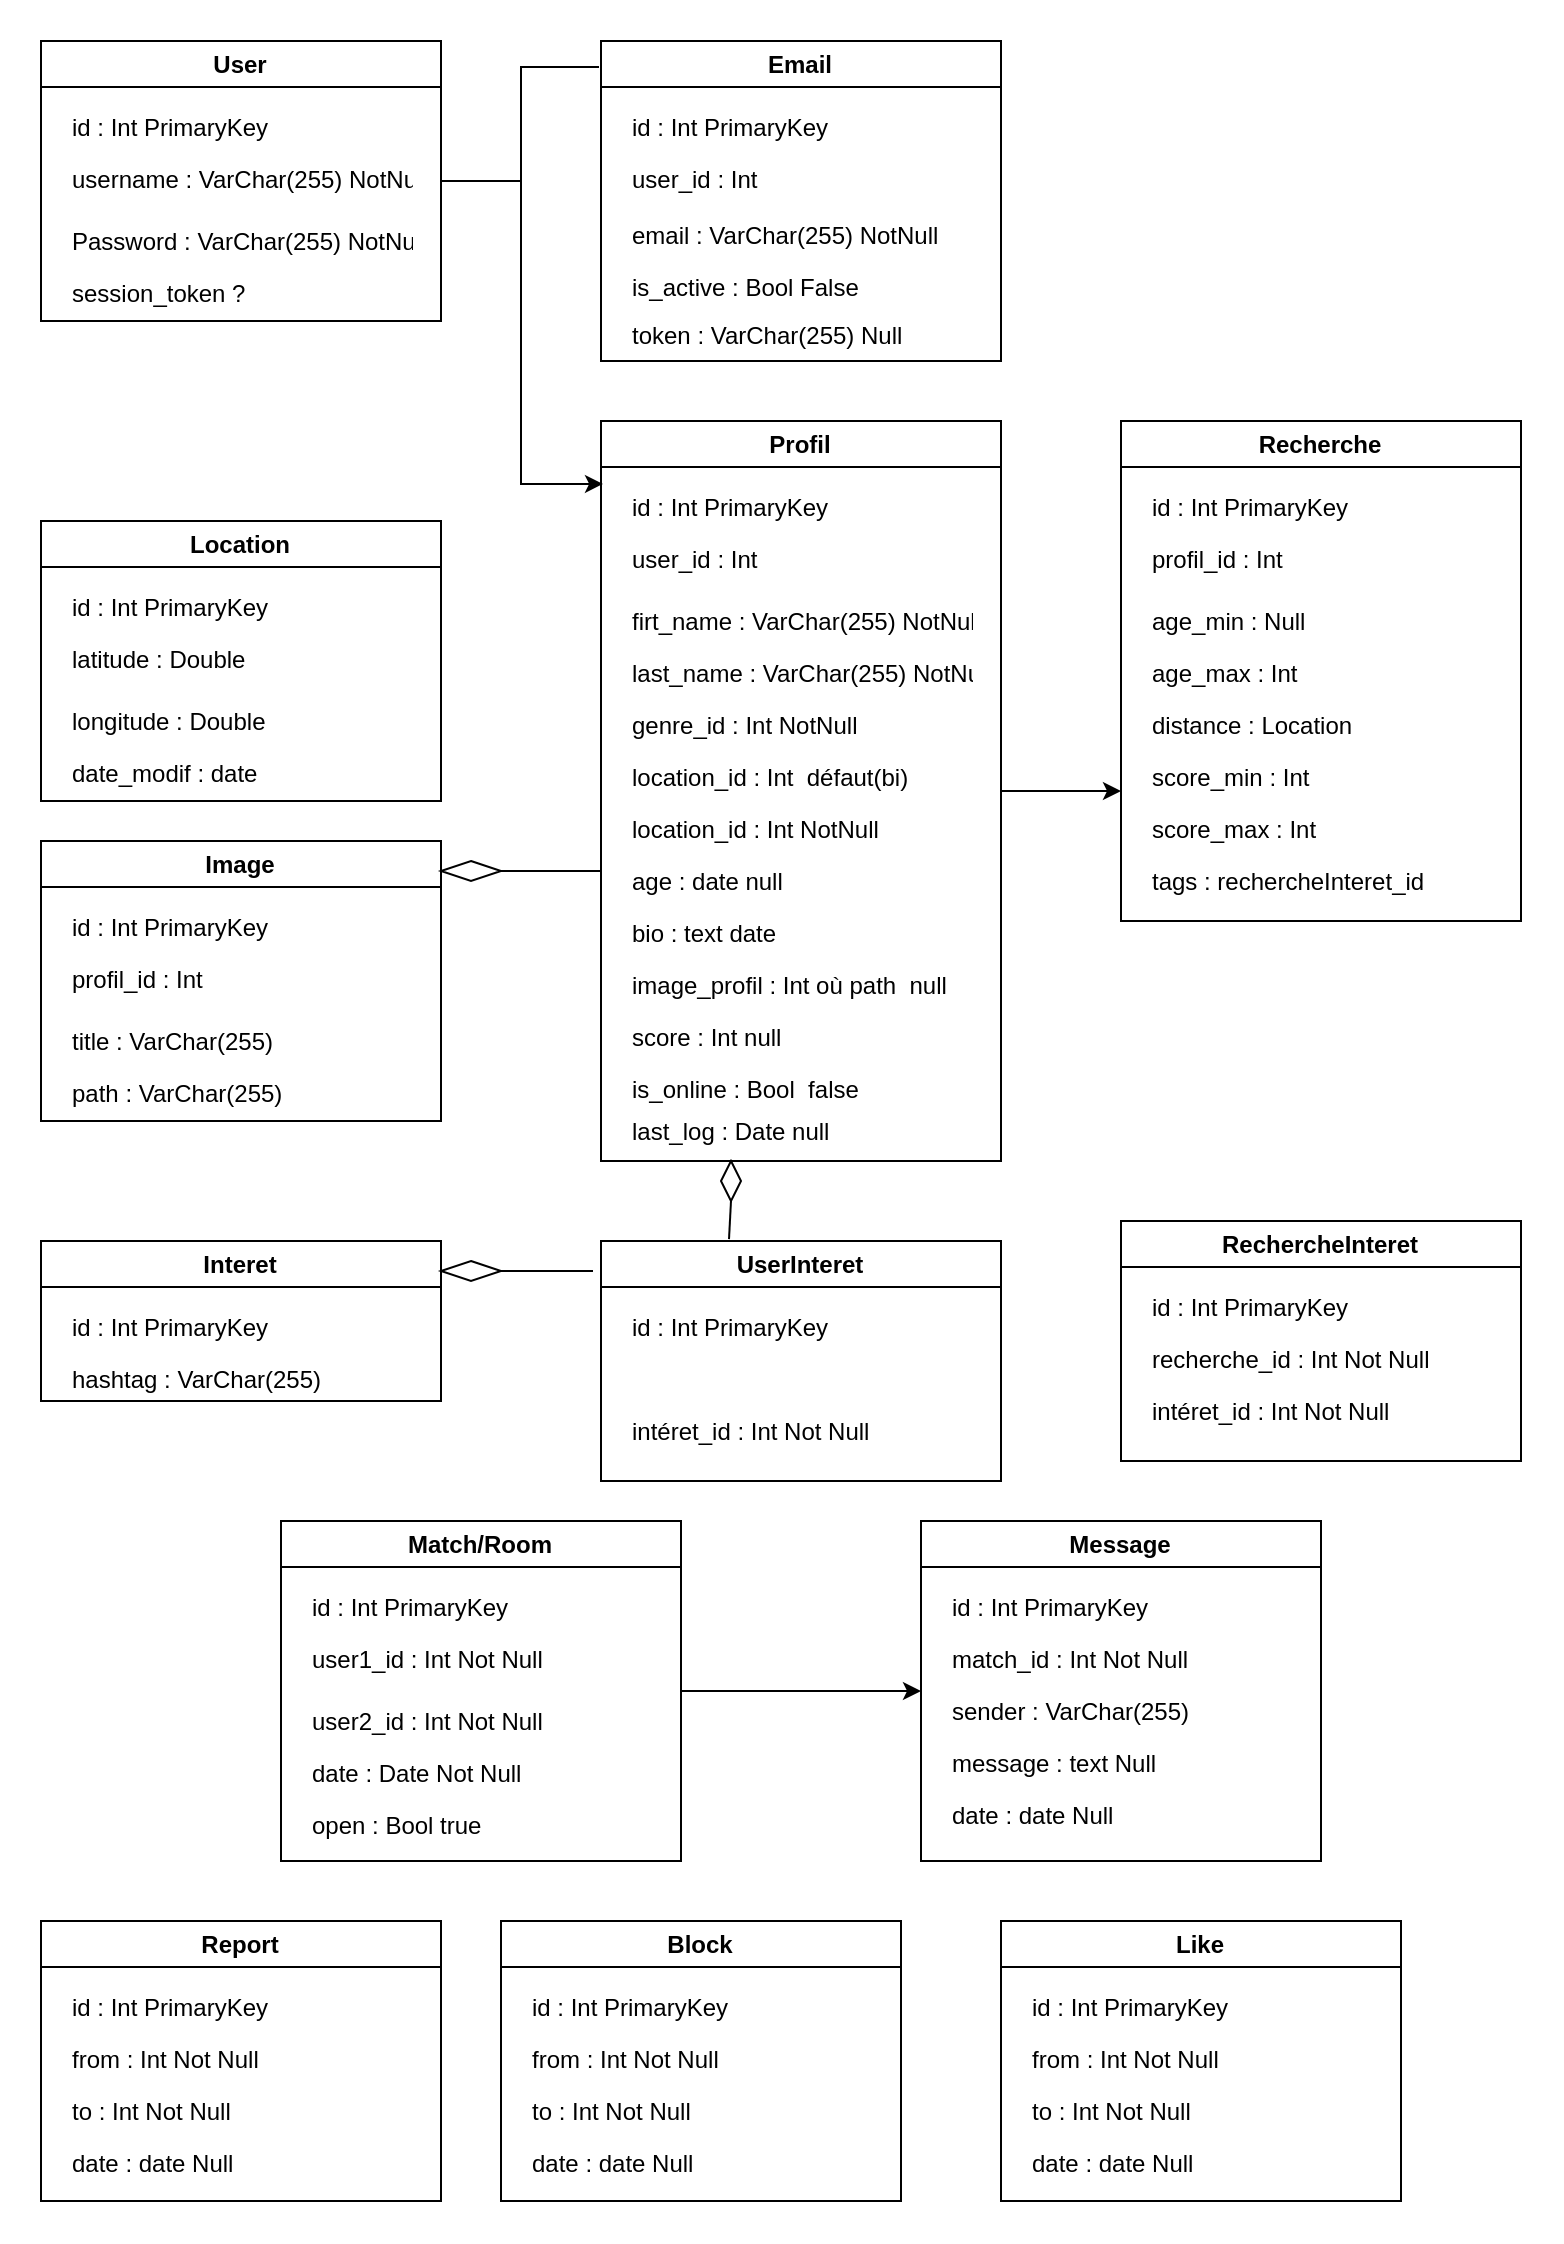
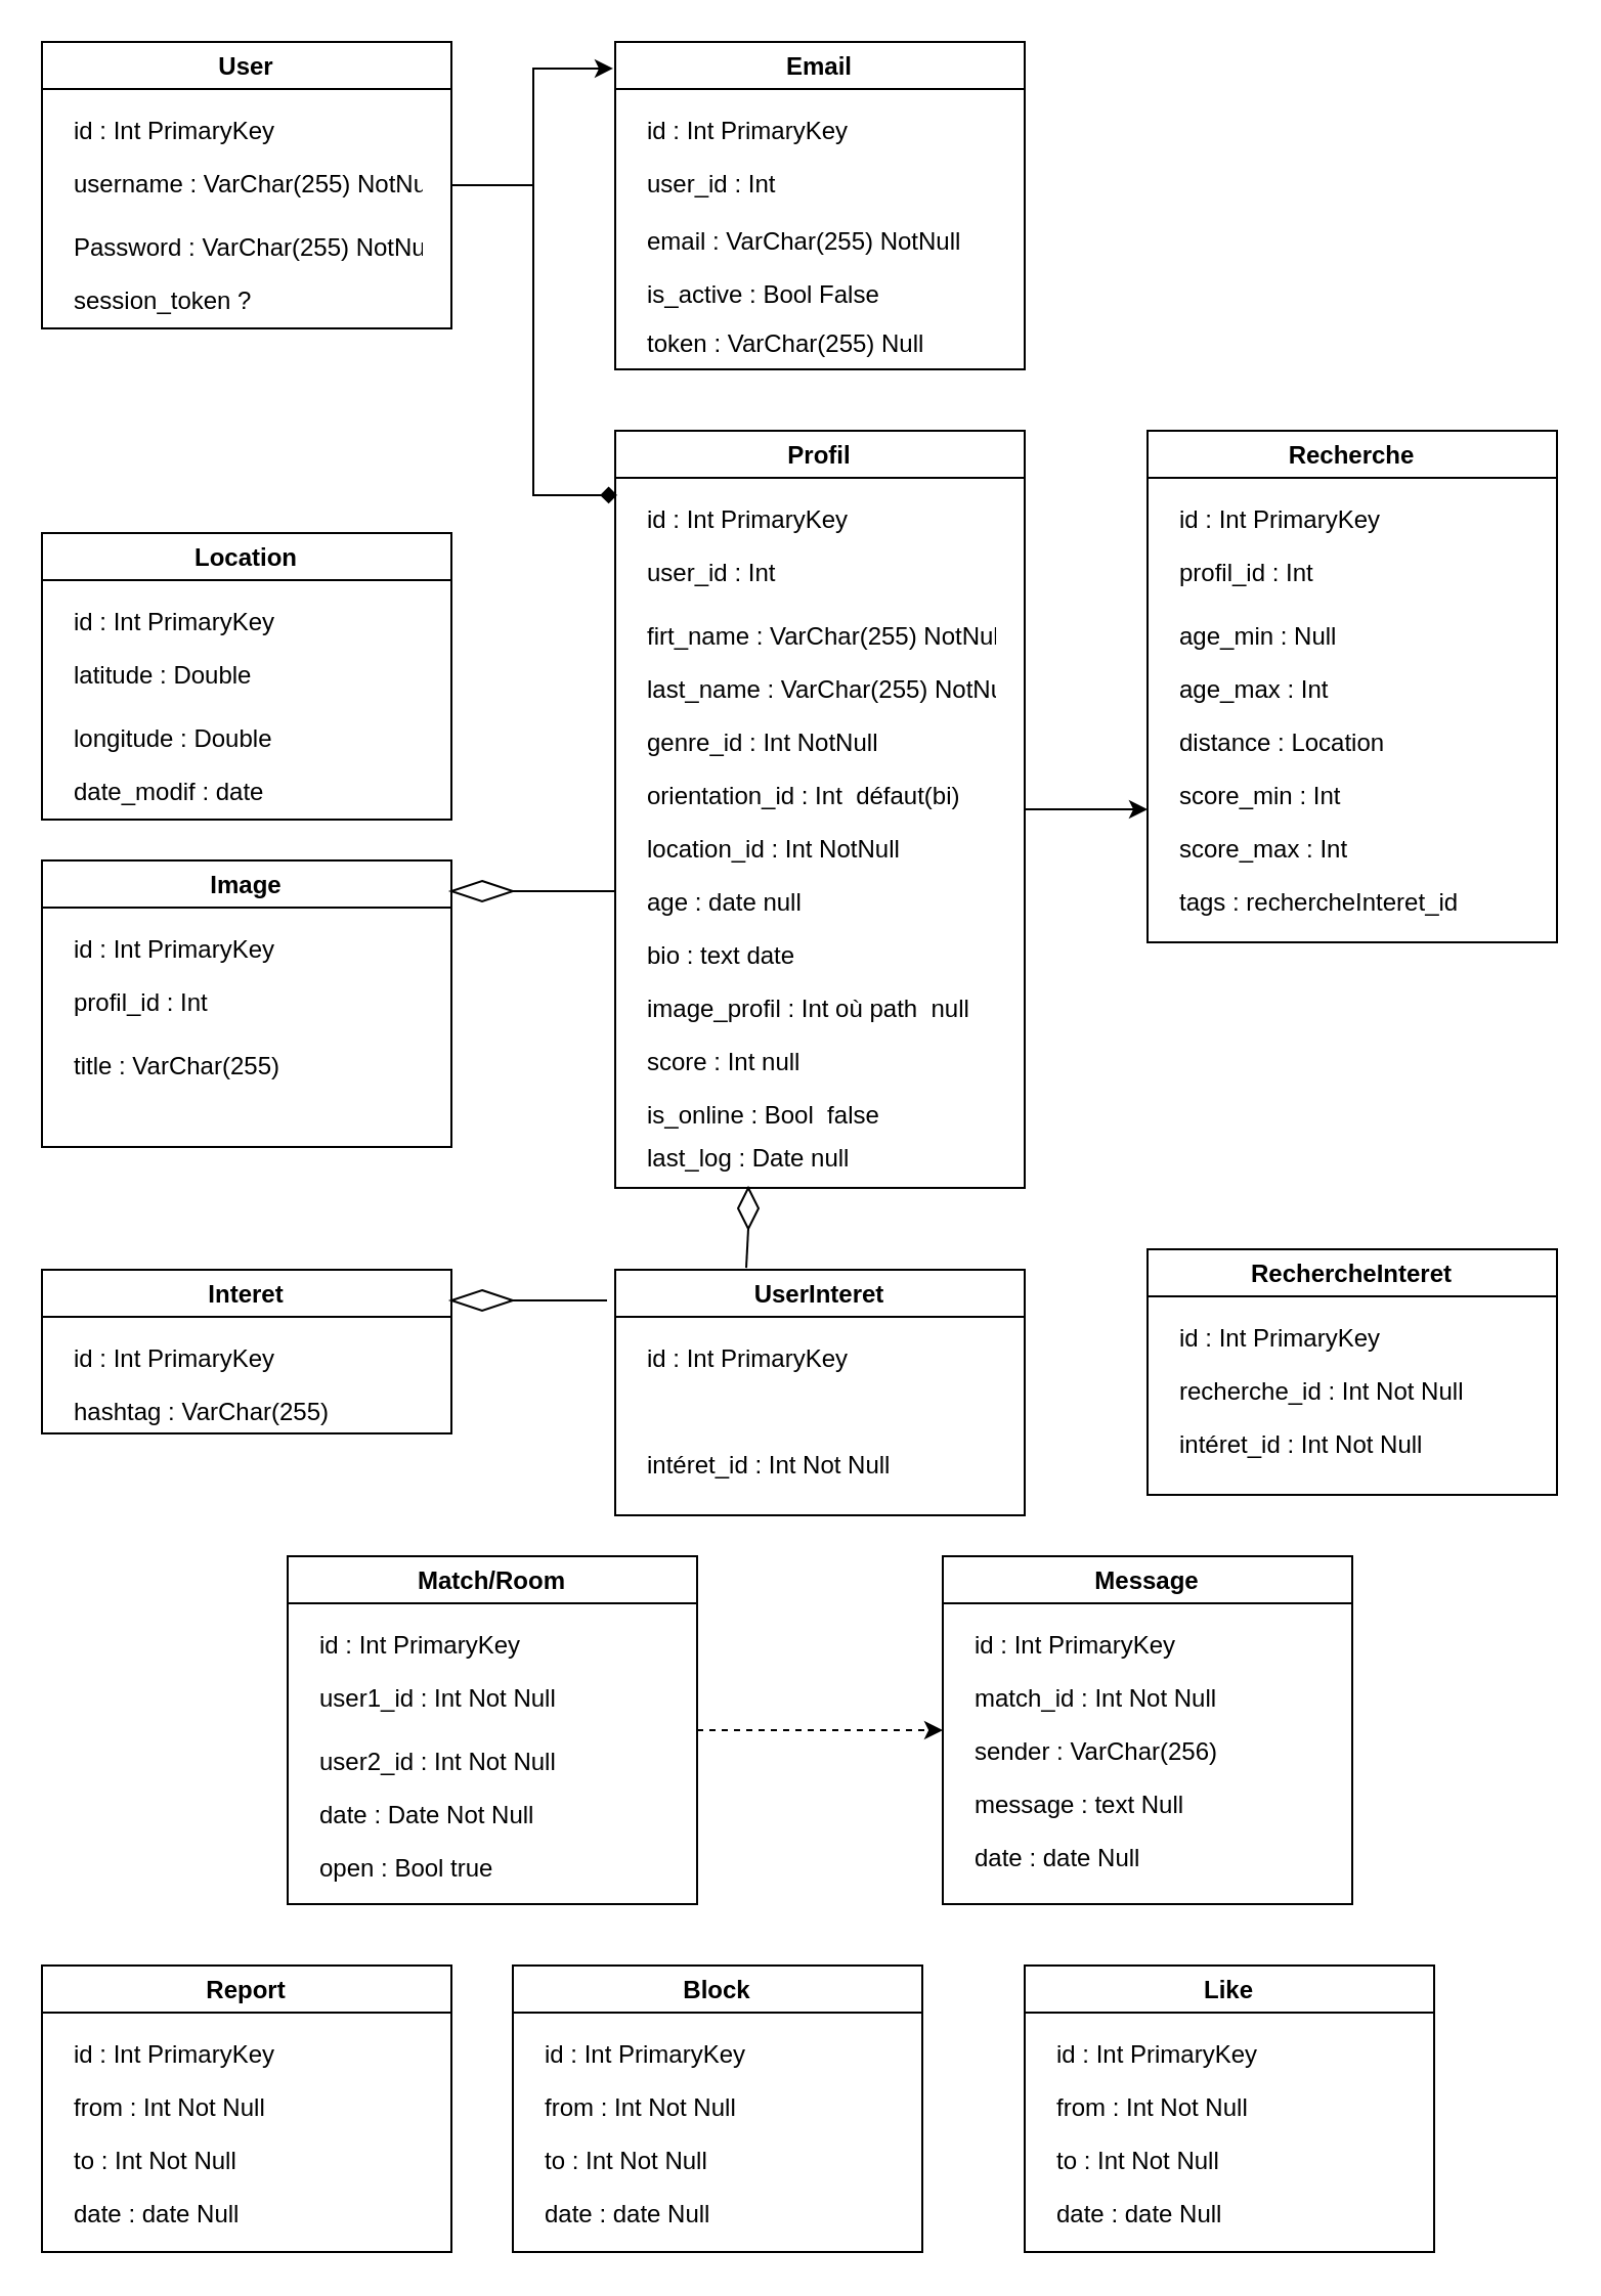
- <mxCell id="2" style="edgeStyle=orthogonalEdgeStyle;rounded=0;orthogonalLoop=1;jettySize=auto;html=1;entryX=-0.005;entryY=0.081;entryDx=0;entryDy=0;entryPerimeter=0;endArrow=none;" edge="1" parent="1" source="4" target="24"><mxGeometry relative="1" as="geometry"><mxPoint x="300" y="90" as="targetPoint" /></mxGeometry></mxCell>
+ <mxCell id="2" style="edgeStyle=orthogonalEdgeStyle;rounded=0;orthogonalLoop=1;jettySize=auto;html=1;entryX=-0.005;entryY=0.081;entryDx=0;entryDy=0;entryPerimeter=0;" edge="1" parent="1" source="4" target="24"><mxGeometry relative="1" as="geometry"><mxPoint x="300" y="90" as="targetPoint" /></mxGeometry></mxCell>
- <mxCell id="3" style="edgeStyle=orthogonalEdgeStyle;rounded=0;orthogonalLoop=1;jettySize=auto;html=1;entryX=0.005;entryY=0.085;entryDx=0;entryDy=0;entryPerimeter=0;" edge="1" parent="1" source="4" target="10"><mxGeometry relative="1" as="geometry" /></mxCell>
+ <mxCell id="3" style="edgeStyle=orthogonalEdgeStyle;rounded=0;orthogonalLoop=1;jettySize=auto;html=1;entryX=0.005;entryY=0.085;entryDx=0;entryDy=0;entryPerimeter=0;endArrow=diamond;" edge="1" parent="1" source="4" target="10"><mxGeometry relative="1" as="geometry" /></mxCell>
- <mxCell id="16" value="location_id : Int  défaut(bi)" style="text;strokeColor=none;fillColor=none;align=left;verticalAlign=top;spacingLeft=4;spacingRight=4;overflow=hidden;rotatable=0;points=[[0,0.5],[1,0.5]];portConstraint=eastwest;" vertex="1" parent="10"><mxGeometry x="10" y="165" width="180" height="26" as="geometry" /></mxCell>
+ <mxCell id="16" value="orientation_id : Int  défaut(bi)" style="text;strokeColor=none;fillColor=none;align=left;verticalAlign=top;spacingLeft=4;spacingRight=4;overflow=hidden;rotatable=0;points=[[0,0.5],[1,0.5]];portConstraint=eastwest;" vertex="1" parent="10"><mxGeometry x="10" y="165" width="180" height="26" as="geometry" /></mxCell>
- <mxCell id="39" value="path : VarChar(255)" style="text;strokeColor=none;fillColor=none;align=left;verticalAlign=top;spacingLeft=4;spacingRight=4;overflow=hidden;rotatable=0;points=[[0,0.5],[1,0.5]];portConstraint=eastwest;" vertex="1" parent="35"><mxGeometry x="10" y="113" width="180" height="26" as="geometry" /></mxCell>
- <mxCell id="53" style="edgeStyle=orthogonalEdgeStyle;rounded=0;orthogonalLoop=1;jettySize=auto;html=1;entryX=0;entryY=0.5;entryDx=0;entryDy=0;" edge="1" parent="1" source="54" target="75"><mxGeometry relative="1" as="geometry" /></mxCell>
+ <mxCell id="53" style="edgeStyle=orthogonalEdgeStyle;rounded=0;orthogonalLoop=1;jettySize=auto;html=1;entryX=0;entryY=0.5;entryDx=0;entryDy=0;dashed=1;" edge="1" parent="1" source="54" target="75"><mxGeometry relative="1" as="geometry" /></mxCell>
- <mxCell id="78" value="sender : VarChar(255)" style="text;strokeColor=none;fillColor=none;align=left;verticalAlign=top;spacingLeft=4;spacingRight=4;overflow=hidden;rotatable=0;points=[[0,0.5],[1,0.5]];portConstraint=eastwest;" vertex="1" parent="75"><mxGeometry x="10" y="82" width="180" height="26" as="geometry" /></mxCell>
+ <mxCell id="78" value="sender : VarChar(256)" style="text;strokeColor=none;fillColor=none;align=left;verticalAlign=top;spacingLeft=4;spacingRight=4;overflow=hidden;rotatable=0;points=[[0,0.5],[1,0.5]];portConstraint=eastwest;" vertex="1" parent="75"><mxGeometry x="10" y="82" width="180" height="26" as="geometry" /></mxCell>
